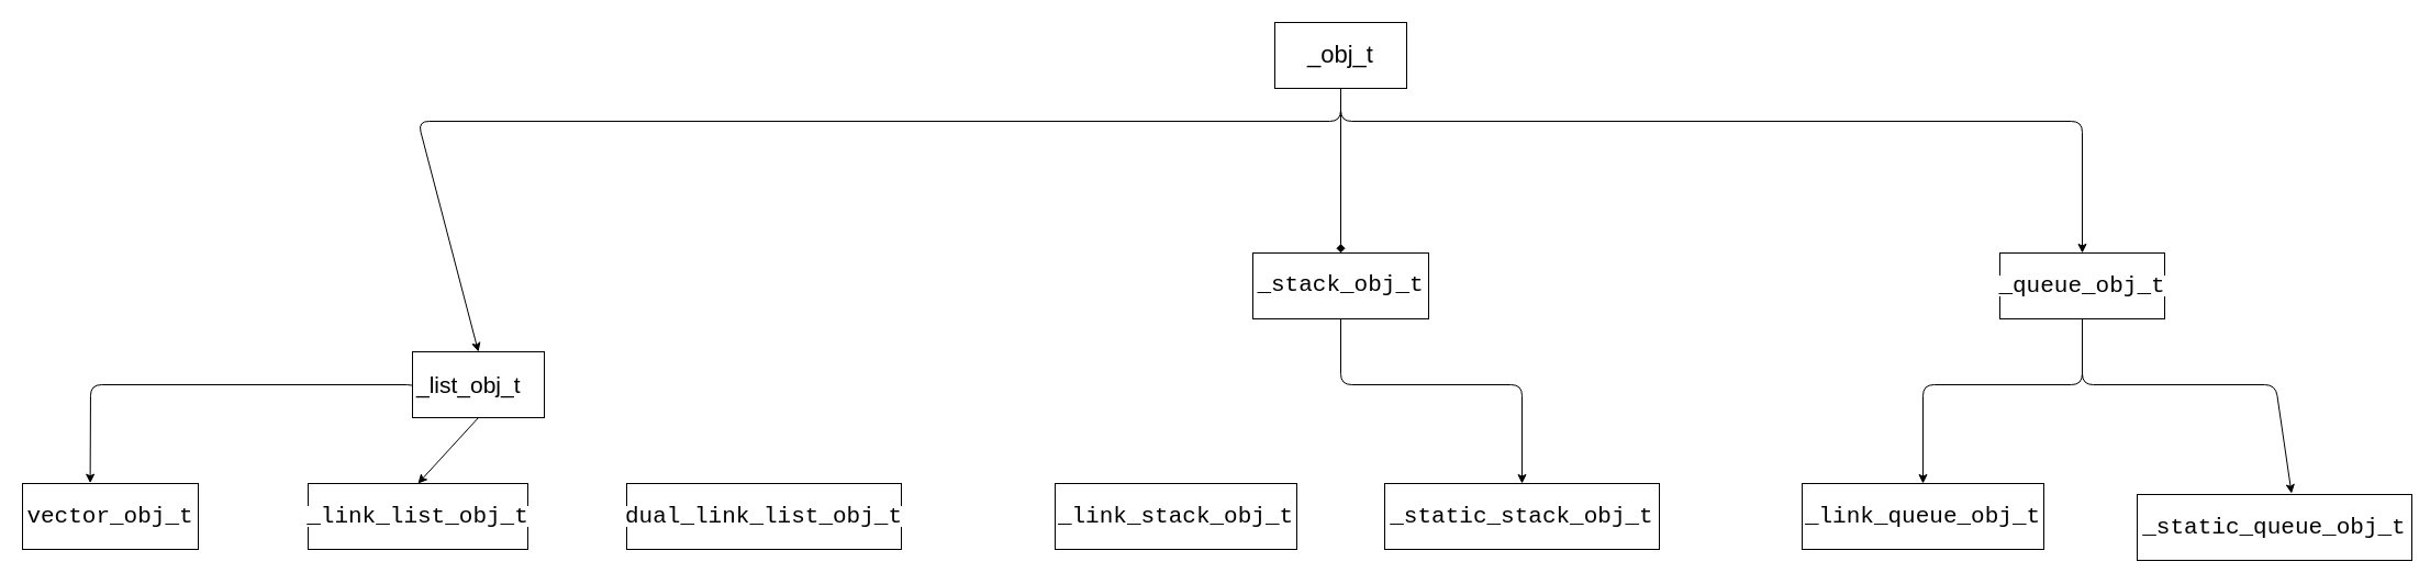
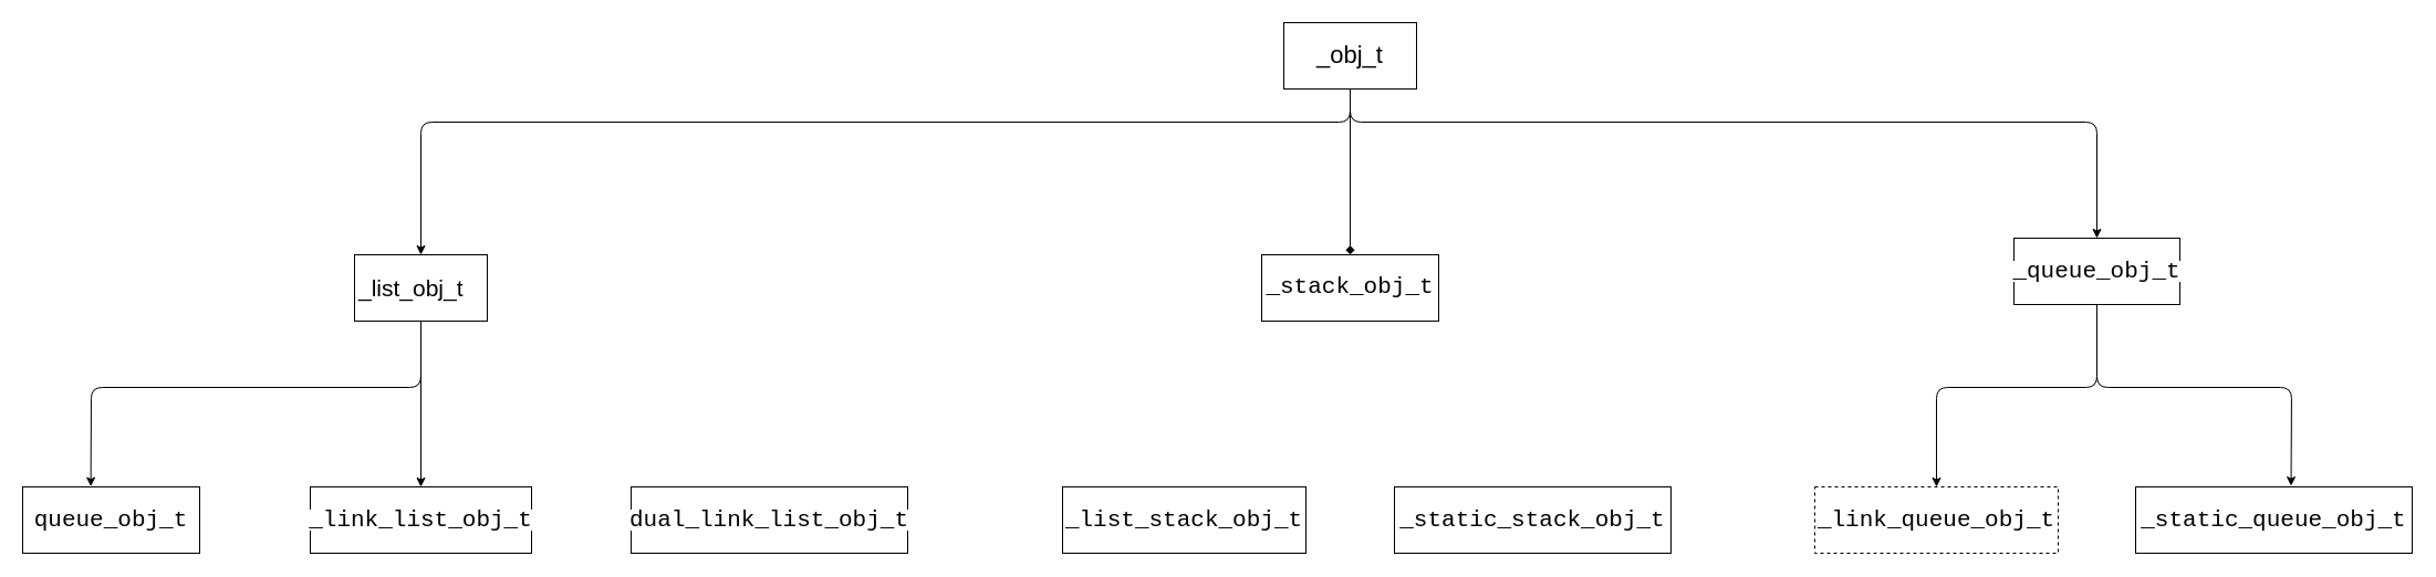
- <mxCell id="13" value="&lt;div style=&quot;background-color: rgb(255 , 255 , 255) ; font-family: &amp;#34;consolas&amp;#34; , &amp;#34;courier new&amp;#34; , monospace ; line-height: 19px&quot;&gt;&lt;font style=&quot;font-size: 21px&quot;&gt;_queue_obj_t&lt;/font&gt;&lt;/div&gt;" style="whiteSpace=wrap;html=1;fontSize=21;fontColor=#000000;" vertex="1" parent="1"><mxGeometry x="1820" y="230" width="150" height="60" as="geometry" /></mxCell>
+ <mxCell id="13" value="&lt;div style=&quot;background-color: rgb(255 , 255 , 255) ; font-family: &amp;#34;consolas&amp;#34; , &amp;#34;courier new&amp;#34; , monospace ; line-height: 19px&quot;&gt;&lt;font style=&quot;font-size: 21px&quot;&gt;_queue_obj_t&lt;/font&gt;&lt;/div&gt;" style="whiteSpace=wrap;html=1;fontSize=21;fontColor=#000000;" vertex="1" parent="1"><mxGeometry x="1820" y="215" width="150" height="60" as="geometry" /></mxCell>
- <mxCell id="8" value="&lt;span style=&quot;font-size: 21px&quot;&gt;_list_obj_t&amp;nbsp; &amp;nbsp;&lt;/span&gt;" style="whiteSpace=wrap;html=1;" vertex="1" parent="1"><mxGeometry x="375" y="320" width="120" height="60" as="geometry" /></mxCell>
+ <mxCell id="8" value="&lt;span style=&quot;font-size: 21px&quot;&gt;_list_obj_t&amp;nbsp; &amp;nbsp;&lt;/span&gt;" style="whiteSpace=wrap;html=1;" vertex="1" parent="1"><mxGeometry x="320" y="230" width="120" height="60" as="geometry" /></mxCell>
- <mxCell id="9" style="edgeStyle=none;html=1;exitX=0.5;exitY=1;exitDx=0;exitDy=0;entryX=0.5;entryY=0;entryDx=0;entryDy=0;fontSize=21;fontColor=#000000;" edge="1" parent="1" source="10" target="18"><mxGeometry relative="1" as="geometry"><Array as="points"><mxPoint x="1220" y="350" /><mxPoint x="1385" y="350" /></Array></mxGeometry></mxCell>
- <mxCell id="14" value="&lt;div style=&quot;background-color: rgb(255 , 255 , 255) ; font-family: &amp;#34;consolas&amp;#34; , &amp;#34;courier new&amp;#34; , monospace ; line-height: 19px&quot;&gt;&lt;font style=&quot;font-size: 21px&quot;&gt;vector_obj_t&lt;/font&gt;&lt;/div&gt;" style="whiteSpace=wrap;html=1;fontSize=21;fontColor=#000000;" vertex="1" parent="1"><mxGeometry x="20" y="440" width="160" height="60" as="geometry" /></mxCell>
+ <mxCell id="14" value="&lt;div style=&quot;background-color: rgb(255 , 255 , 255) ; font-family: &amp;#34;consolas&amp;#34; , &amp;#34;courier new&amp;#34; , monospace ; line-height: 19px&quot;&gt;&lt;font style=&quot;font-size: 21px&quot;&gt;queue_obj_t&lt;/font&gt;&lt;/div&gt;" style="whiteSpace=wrap;html=1;fontSize=21;fontColor=#000000;" vertex="1" parent="1"><mxGeometry x="20" y="440" width="160" height="60" as="geometry" /></mxCell>
- <mxCell id="17" value="&lt;div style=&quot;background-color: rgb(255 , 255 , 255) ; font-family: &amp;#34;consolas&amp;#34; , &amp;#34;courier new&amp;#34; , monospace ; line-height: 19px&quot;&gt;&lt;font style=&quot;font-size: 21px&quot;&gt;_link_stack_obj_t&lt;/font&gt;&lt;/div&gt;" style="whiteSpace=wrap;html=1;fontSize=21;fontColor=#000000;strokeColor=#000000;" vertex="1" parent="1"><mxGeometry x="960" y="440" width="220" height="60" as="geometry" /></mxCell>
+ <mxCell id="17" value="&lt;div style=&quot;background-color: rgb(255 , 255 , 255) ; font-family: &amp;#34;consolas&amp;#34; , &amp;#34;courier new&amp;#34; , monospace ; line-height: 19px&quot;&gt;&lt;font style=&quot;font-size: 21px&quot;&gt;_list_stack_obj_t&lt;/font&gt;&lt;/div&gt;" style="whiteSpace=wrap;html=1;fontSize=21;fontColor=#000000;strokeColor=#000000;" vertex="1" parent="1"><mxGeometry x="960" y="440" width="220" height="60" as="geometry" /></mxCell>
- <mxCell id="19" value="&lt;div style=&quot;background-color: rgb(255 , 255 , 255) ; font-family: &amp;#34;consolas&amp;#34; , &amp;#34;courier new&amp;#34; , monospace ; line-height: 19px&quot;&gt;&lt;font style=&quot;font-size: 21px&quot;&gt;_link_queue_obj_t&lt;/font&gt;&lt;/div&gt;" style="whiteSpace=wrap;html=1;fontSize=21;fontColor=#000000;strokeColor=#000000;" vertex="1" parent="1"><mxGeometry x="1640" y="440" width="220" height="60" as="geometry" /></mxCell>
+ <mxCell id="19" value="&lt;div style=&quot;background-color: rgb(255 , 255 , 255) ; font-family: &amp;#34;consolas&amp;#34; , &amp;#34;courier new&amp;#34; , monospace ; line-height: 19px&quot;&gt;&lt;font style=&quot;font-size: 21px&quot;&gt;_link_queue_obj_t&lt;/font&gt;&lt;/div&gt;" style="whiteSpace=wrap;html=1;fontSize=21;fontColor=#000000;strokeColor=#000000;dashed=1;" vertex="1" parent="1"><mxGeometry x="1640" y="440" width="220" height="60" as="geometry" /></mxCell>
- <mxCell id="20" value="&lt;div style=&quot;background-color: rgb(255 , 255 , 255) ; font-family: &amp;#34;consolas&amp;#34; , &amp;#34;courier new&amp;#34; , monospace ; line-height: 19px&quot;&gt;&lt;font style=&quot;font-size: 21px&quot;&gt;_static_queue_obj_t&lt;/font&gt;&lt;/div&gt;" style="whiteSpace=wrap;html=1;fontSize=21;fontColor=#000000;" vertex="1" parent="1"><mxGeometry x="1945" y="450" width="250" height="60" as="geometry" /></mxCell>
+ <mxCell id="20" value="&lt;div style=&quot;background-color: rgb(255 , 255 , 255) ; font-family: &amp;#34;consolas&amp;#34; , &amp;#34;courier new&amp;#34; , monospace ; line-height: 19px&quot;&gt;&lt;font style=&quot;font-size: 21px&quot;&gt;_static_queue_obj_t&lt;/font&gt;&lt;/div&gt;" style="whiteSpace=wrap;html=1;fontSize=21;fontColor=#000000;" vertex="1" parent="1"><mxGeometry x="1930" y="440" width="250" height="60" as="geometry" /></mxCell>
